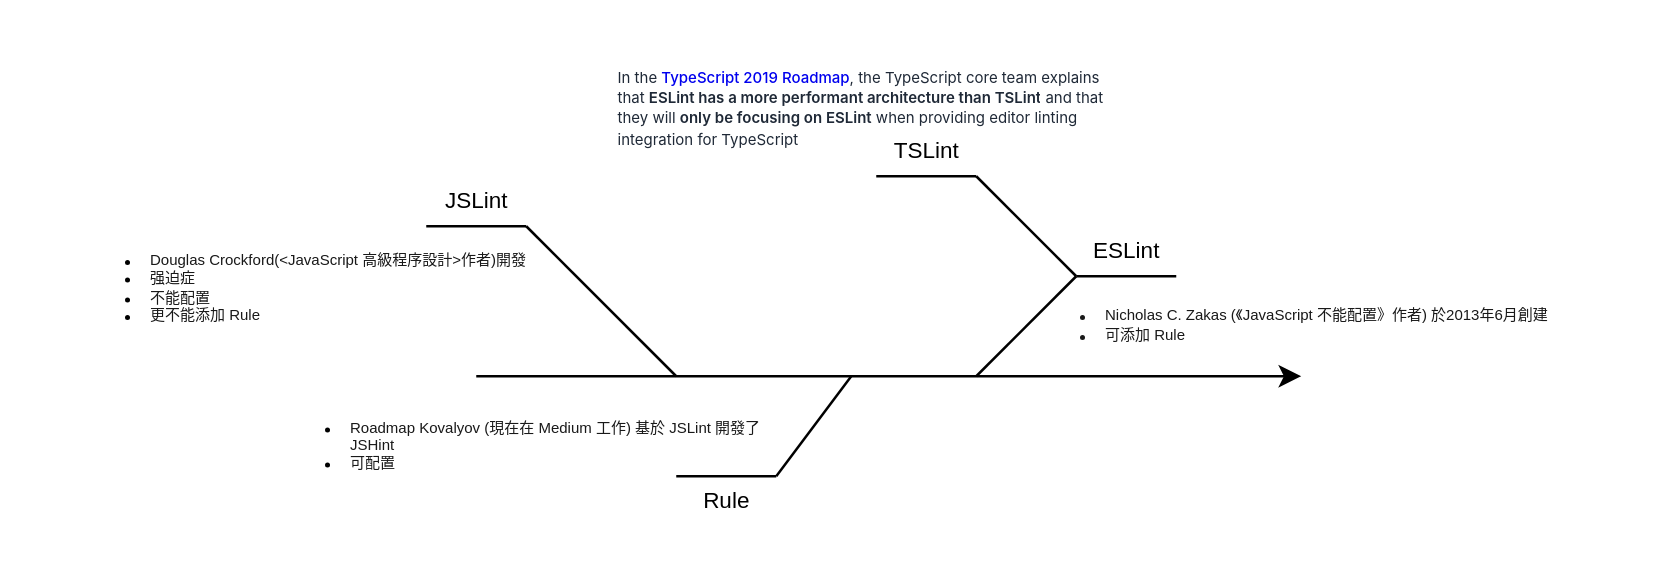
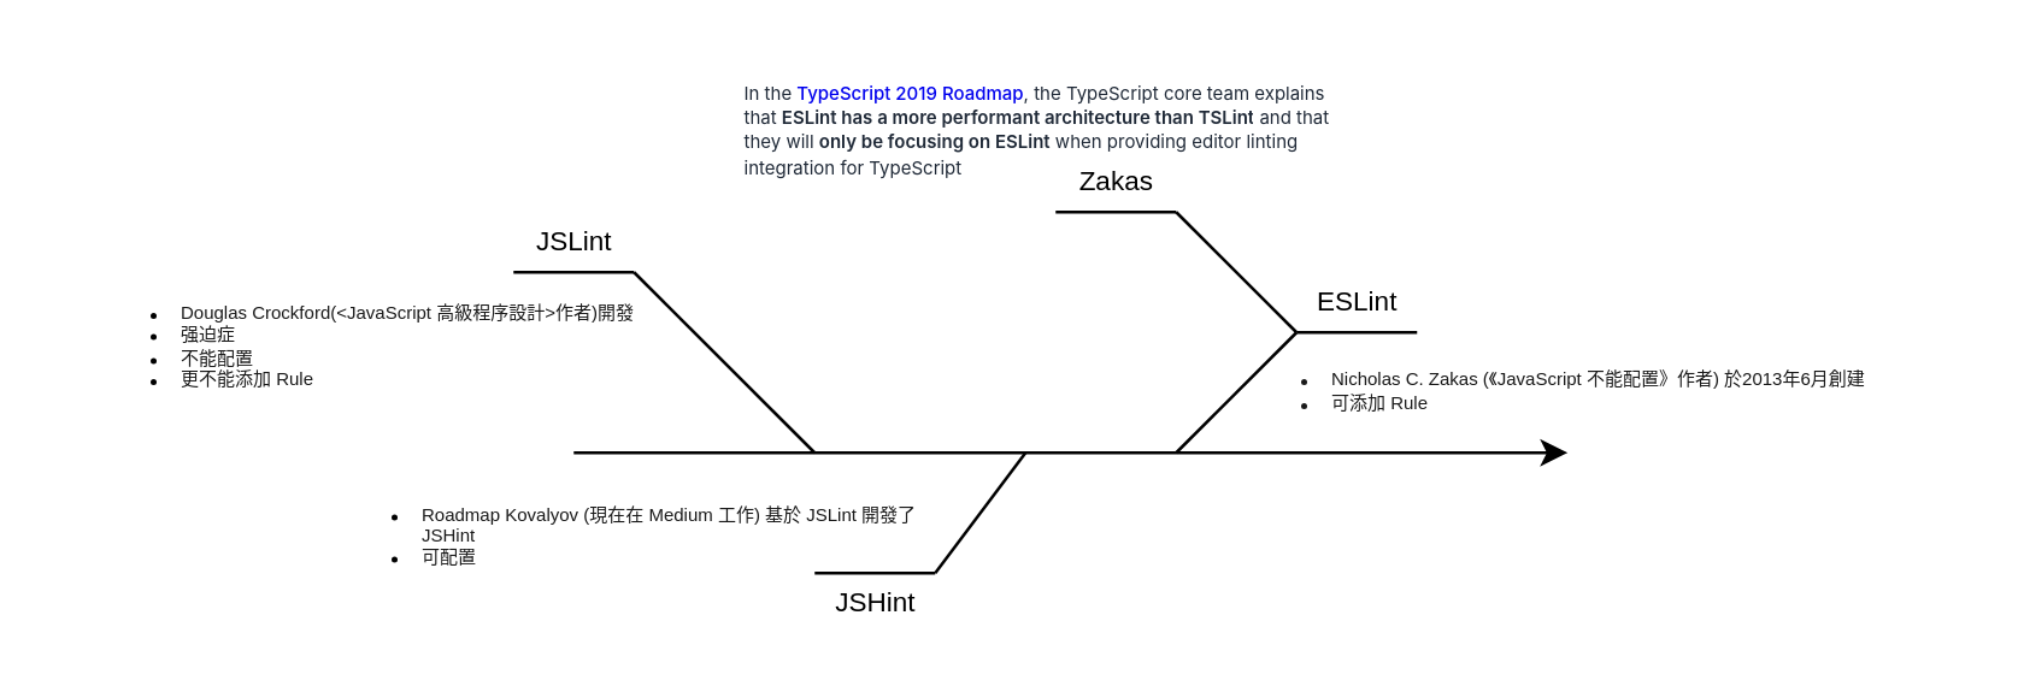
- <mxCell id="15" value="TSLint" style="text;html=1;align=center;verticalAlign=middle;resizable=0;points=[];autosize=1;strokeColor=none;fillColor=none;fontSize=9;" parent="1" vertex="1"><mxGeometry x="350" y="50" width="40" height="20" as="geometry" /></mxCell>
+ <mxCell id="15" value="Zakas" style="text;html=1;align=center;verticalAlign=middle;resizable=0;points=[];autosize=1;strokeColor=none;fillColor=none;fontSize=9;" parent="1" vertex="1"><mxGeometry x="350" y="50" width="40" height="20" as="geometry" /></mxCell>
- <mxCell id="9" value="Rule" style="text;html=1;align=center;verticalAlign=middle;resizable=0;points=[];autosize=1;strokeColor=none;fillColor=none;fontSize=9;" parent="1" vertex="1"><mxGeometry x="270" y="190" width="40" height="20" as="geometry" /></mxCell>
+ <mxCell id="9" value="JSHint" style="text;html=1;align=center;verticalAlign=middle;resizable=0;points=[];autosize=1;strokeColor=none;fillColor=none;fontSize=9;" parent="1" vertex="1"><mxGeometry x="270" y="190" width="40" height="20" as="geometry" /></mxCell>
